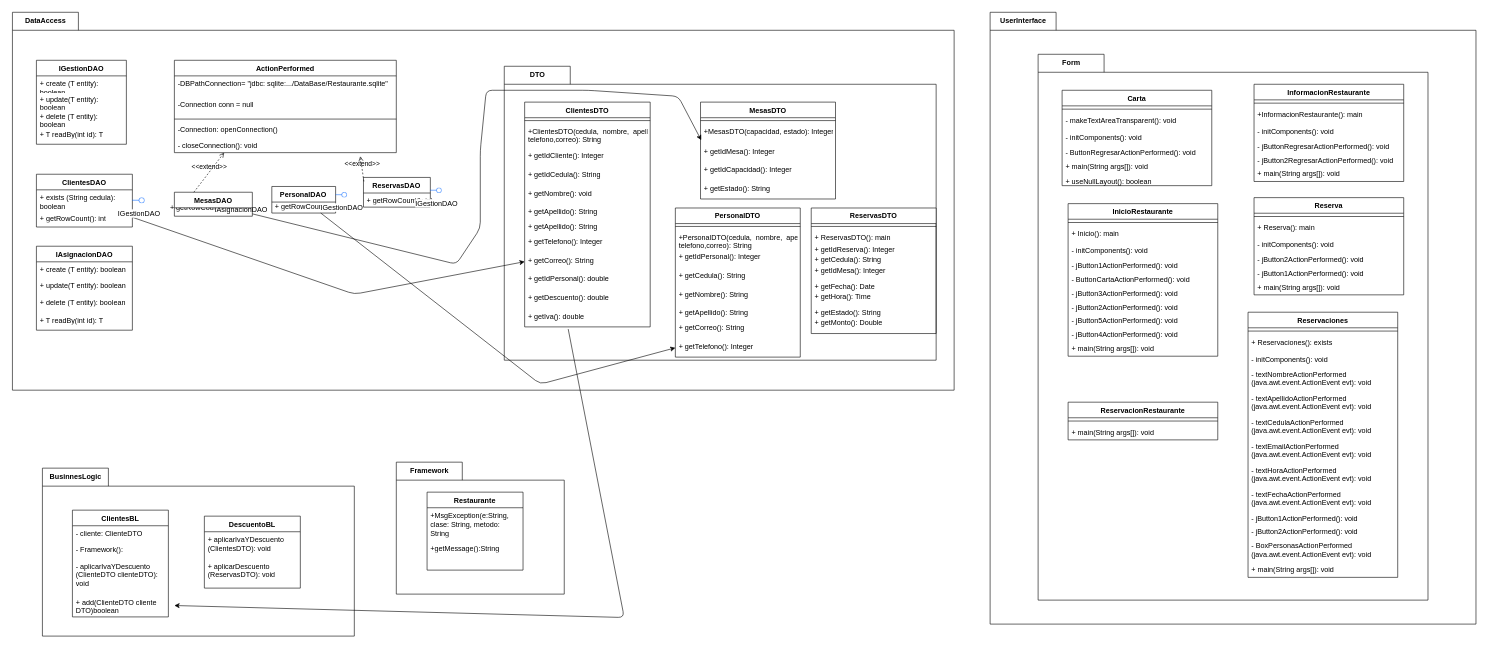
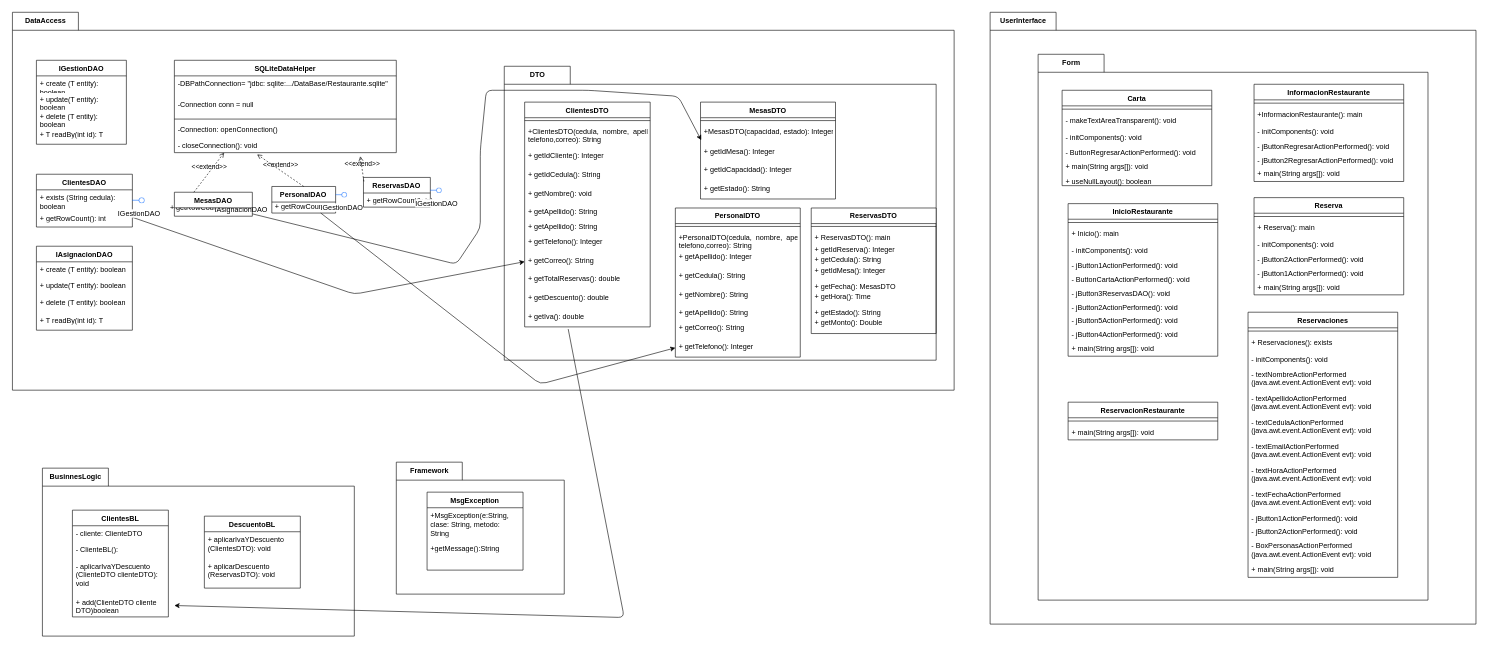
- <mxCell id="30" value="ActionPerformed" style="swimlane;fontStyle=1;align=center;verticalAlign=top;childLayout=stackLayout;horizontal=1;startSize=26;horizontalStack=0;resizeParent=1;resizeParentMax=0;resizeLast=0;collapsible=1;marginBottom=0;" parent="1" vertex="1"><mxGeometry x="290" y="100" width="370" height="154" as="geometry" /></mxCell>
+ <mxCell id="30" value="SQLiteDataHelper" style="swimlane;fontStyle=1;align=center;verticalAlign=top;childLayout=stackLayout;horizontal=1;startSize=26;horizontalStack=0;resizeParent=1;resizeParentMax=0;resizeLast=0;collapsible=1;marginBottom=0;" parent="1" vertex="1"><mxGeometry x="290" y="100" width="370" height="154" as="geometry" /></mxCell>
+ <mxCell id="90" value="&amp;lt;&amp;lt;extend&amp;gt;&amp;gt;" style="html=1;verticalAlign=bottom;labelBackgroundColor=none;endArrow=open;endFill=0;dashed=1;exitX=0.5;exitY=0;exitDx=0;exitDy=0;entryX=0.373;entryY=1.115;entryDx=0;entryDy=0;entryPerimeter=0;" parent="1" source="11" target="35" edge="1"><mxGeometry width="160" relative="1" as="geometry"><mxPoint x="340" y="330" as="sourcePoint" /><mxPoint x="382.96" y="264" as="targetPoint" /></mxGeometry></mxCell>
- <mxCell id="60" value="+ getIdPersonal(): Integer" style="text;strokeColor=none;fillColor=none;align=left;verticalAlign=top;spacingLeft=4;spacingRight=4;overflow=hidden;rotatable=0;points=[[0,0.5],[1,0.5]];portConstraint=eastwest;" parent="57" vertex="1"><mxGeometry y="68.276" width="208.261" height="31.073" as="geometry" /></mxCell>
+ <mxCell id="60" value="+ getApellido(): Integer" style="text;strokeColor=none;fillColor=none;align=left;verticalAlign=top;spacingLeft=4;spacingRight=4;overflow=hidden;rotatable=0;points=[[0,0.5],[1,0.5]];portConstraint=eastwest;" parent="57" vertex="1"><mxGeometry y="68.276" width="208.261" height="31.073" as="geometry" /></mxCell>
- <mxCell id="48" value="+ getIdPersonal(): double" style="text;strokeColor=none;fillColor=none;align=left;verticalAlign=top;spacingLeft=4;spacingRight=4;overflow=hidden;rotatable=0;points=[[0,0.5],[1,0.5]];portConstraint=eastwest;" parent="38" vertex="1"><mxGeometry y="281.522" width="209.326" height="31.073" as="geometry" /></mxCell>
+ <mxCell id="48" value="+ getTotalReservas(): double" style="text;strokeColor=none;fillColor=none;align=left;verticalAlign=top;spacingLeft=4;spacingRight=4;overflow=hidden;rotatable=0;points=[[0,0.5],[1,0.5]];portConstraint=eastwest;" parent="38" vertex="1"><mxGeometry y="281.522" width="209.326" height="31.073" as="geometry" /></mxCell>
- <mxCell id="72" value="+ getFecha(): Date" style="text;strokeColor=none;fillColor=none;align=left;verticalAlign=top;spacingLeft=4;spacingRight=4;overflow=hidden;rotatable=0;points=[[0,0.5],[1,0.5]];portConstraint=eastwest;" parent="66" vertex="1"><mxGeometry y="116.997" width="208.261" height="17.5" as="geometry" /></mxCell>
+ <mxCell id="72" value="+ getFecha(): MesasDTO" style="text;strokeColor=none;fillColor=none;align=left;verticalAlign=top;spacingLeft=4;spacingRight=4;overflow=hidden;rotatable=0;points=[[0,0.5],[1,0.5]];portConstraint=eastwest;" parent="66" vertex="1"><mxGeometry y="116.997" width="208.261" height="17.5" as="geometry" /></mxCell>
- <mxCell id="119" value="- jButton3ActionPerformed(): void" style="text;strokeColor=none;fillColor=none;align=left;verticalAlign=top;spacingLeft=4;spacingRight=4;overflow=hidden;rotatable=0;points=[[0,0.5],[1,0.5]];portConstraint=eastwest;" vertex="1" parent="113"><mxGeometry y="136.136" width="249.52" height="23.07" as="geometry" /></mxCell>
+ <mxCell id="119" value="- jButton3ReservasDAO(): void" style="text;strokeColor=none;fillColor=none;align=left;verticalAlign=top;spacingLeft=4;spacingRight=4;overflow=hidden;rotatable=0;points=[[0,0.5],[1,0.5]];portConstraint=eastwest;" vertex="1" parent="113"><mxGeometry y="136.136" width="249.52" height="23.07" as="geometry" /></mxCell>
- <mxCell id="95" value="Restaurante" style="swimlane;fontStyle=1;align=center;verticalAlign=top;childLayout=stackLayout;horizontal=1;startSize=26;horizontalStack=0;resizeParent=1;resizeParentMax=0;resizeLast=0;collapsible=1;marginBottom=0;whiteSpace=wrap;html=1;" parent="1" vertex="1"><mxGeometry x="711.28" y="820" width="160" height="130" as="geometry" /></mxCell>
+ <mxCell id="95" value="MsgException" style="swimlane;fontStyle=1;align=center;verticalAlign=top;childLayout=stackLayout;horizontal=1;startSize=26;horizontalStack=0;resizeParent=1;resizeParentMax=0;resizeLast=0;collapsible=1;marginBottom=0;whiteSpace=wrap;html=1;" parent="1" vertex="1"><mxGeometry x="711.28" y="820" width="160" height="130" as="geometry" /></mxCell>
- <mxCell id="22" value="- Framework(): " style="text;strokeColor=none;fillColor=none;align=left;verticalAlign=top;spacingLeft=4;spacingRight=4;overflow=hidden;rotatable=0;points=[[0,0.5],[1,0.5]];portConstraint=eastwest;whiteSpace=wrap;html=1;" parent="20" vertex="1"><mxGeometry y="52" width="160" height="28" as="geometry" /></mxCell>
+ <mxCell id="22" value="- ClienteBL(): " style="text;strokeColor=none;fillColor=none;align=left;verticalAlign=top;spacingLeft=4;spacingRight=4;overflow=hidden;rotatable=0;points=[[0,0.5],[1,0.5]];portConstraint=eastwest;whiteSpace=wrap;html=1;" parent="20" vertex="1"><mxGeometry y="52" width="160" height="28" as="geometry" /></mxCell>
